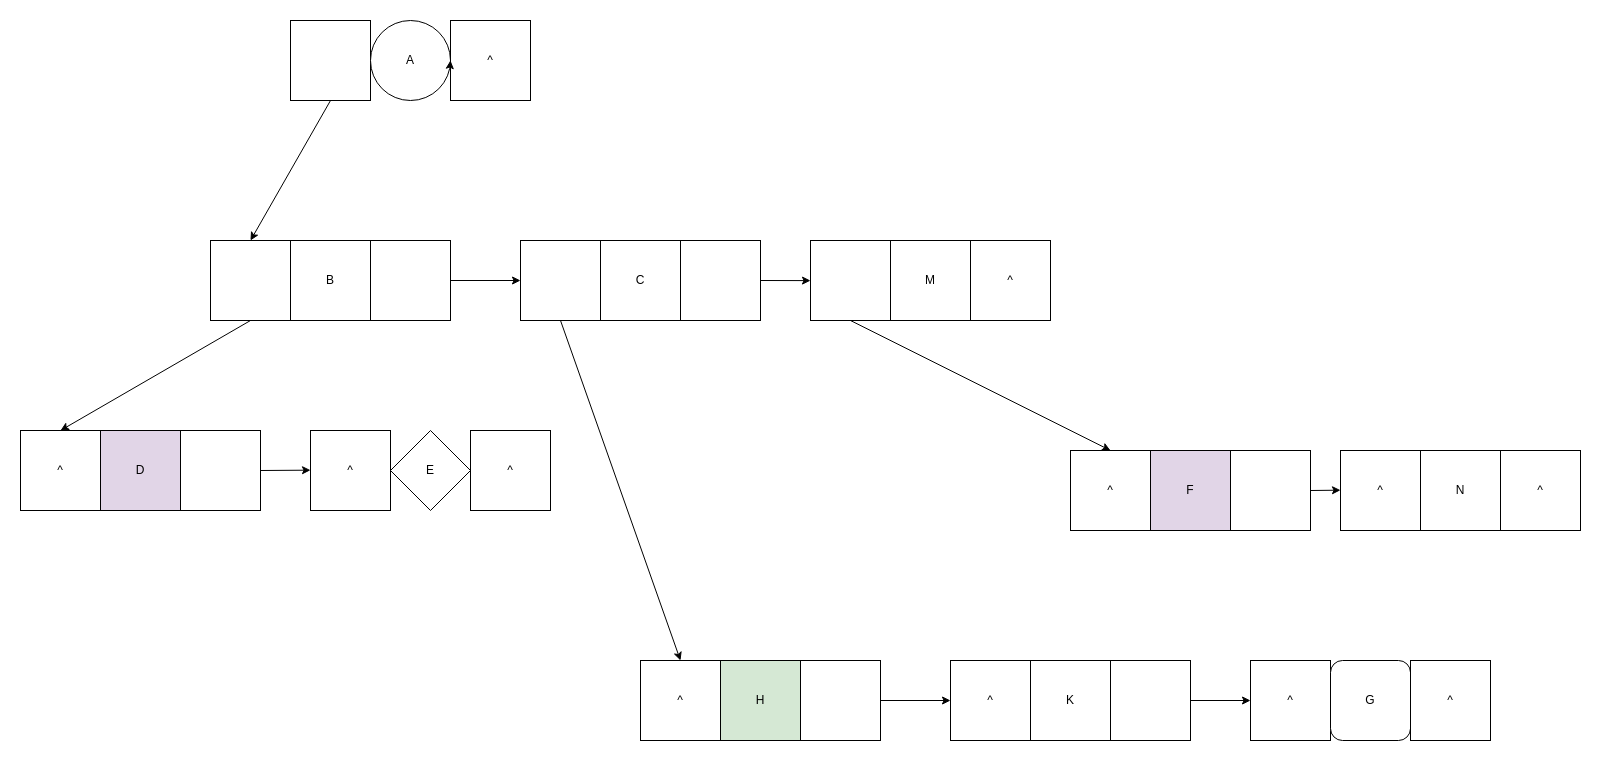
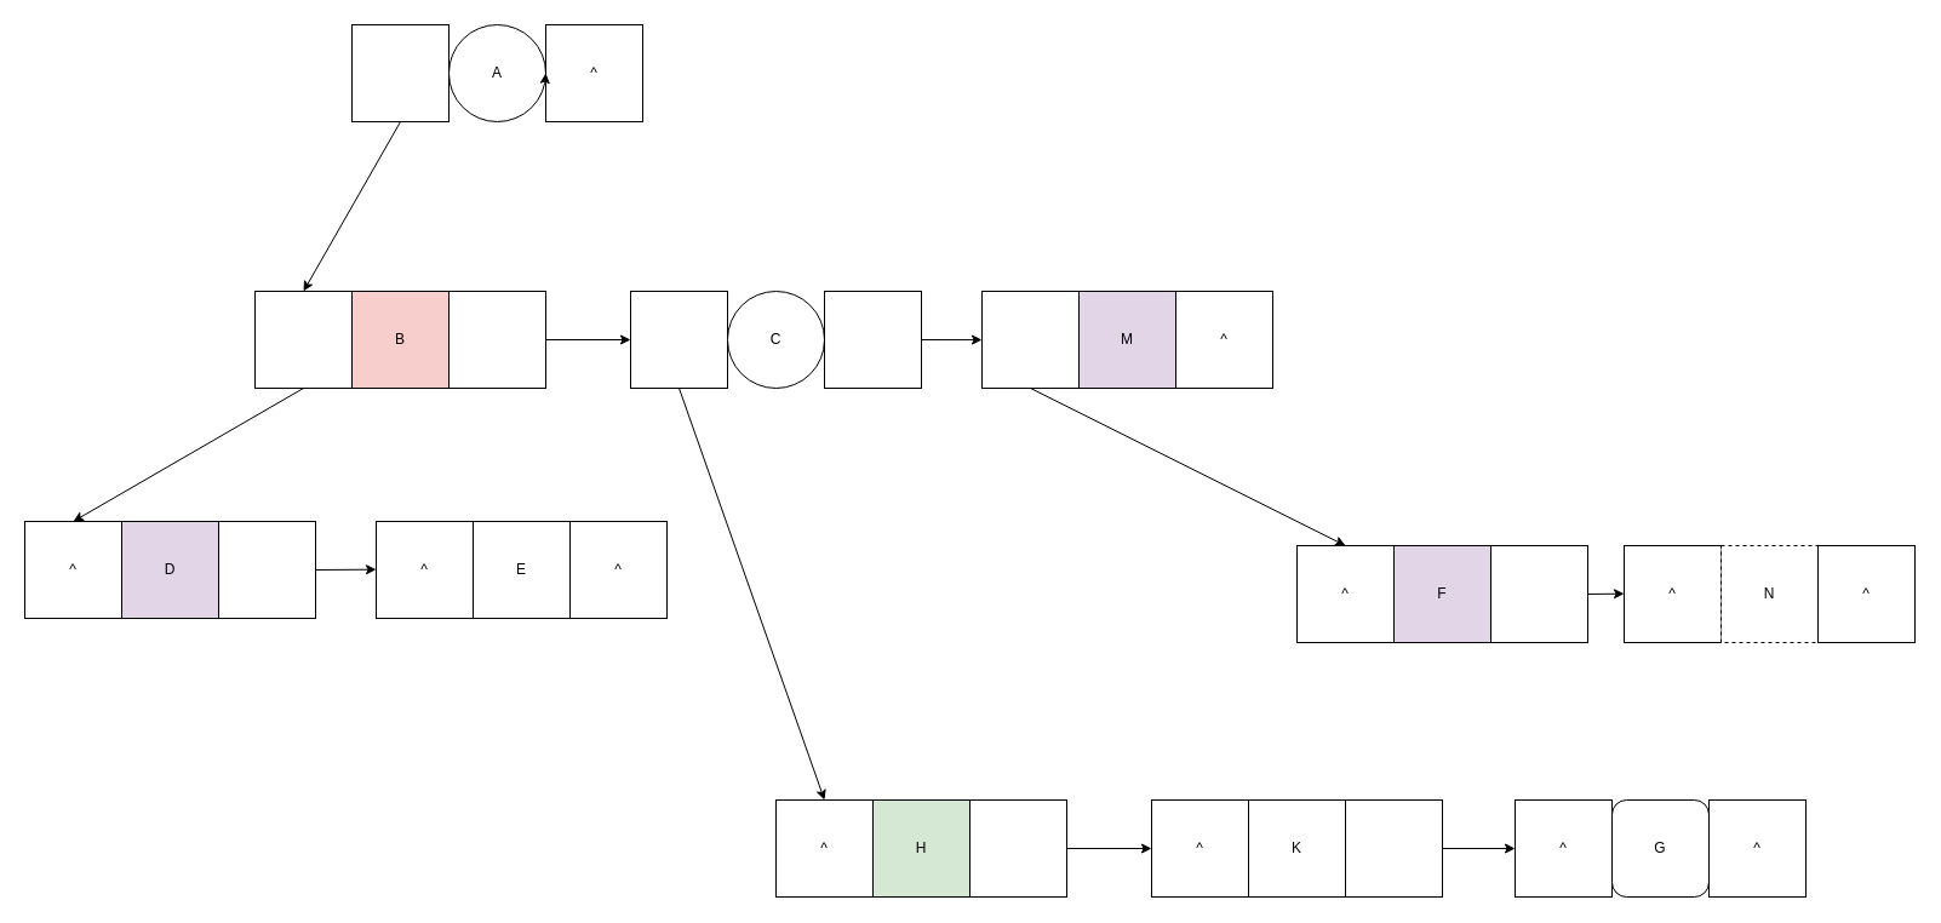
- <mxCell id="46" value="B" style="whiteSpace=wrap;html=1;aspect=fixed;" vertex="1" parent="44"><mxGeometry x="80" width="80" height="80" as="geometry" /></mxCell>
+ <mxCell id="46" value="B" style="whiteSpace=wrap;html=1;aspect=fixed;fillColor=#f8cecc;" vertex="1" parent="44"><mxGeometry x="80" width="80" height="80" as="geometry" /></mxCell>
- <mxCell id="40" value="C" style="whiteSpace=wrap;html=1;aspect=fixed;" vertex="1" parent="38"><mxGeometry x="80" width="80" height="80" as="geometry" /></mxCell>
+ <mxCell id="40" value="C" style="ellipse;whiteSpace=wrap;html=1;aspect=fixed;" vertex="1" parent="38"><mxGeometry x="80" width="80" height="80" as="geometry" /></mxCell>
- <mxCell id="4" value="M" style="whiteSpace=wrap;html=1;aspect=fixed;" vertex="1" parent="2"><mxGeometry x="80" width="80" height="80" as="geometry" /></mxCell>
+ <mxCell id="4" value="M" style="whiteSpace=wrap;html=1;aspect=fixed;fillColor=#e1d5e7;" vertex="1" parent="2"><mxGeometry x="80" width="80" height="80" as="geometry" /></mxCell>
- <mxCell id="28" value="E" style="rhombus;whiteSpace=wrap;html=1;aspect=fixed;" vertex="1" parent="26"><mxGeometry x="80" width="80" height="80" as="geometry" /></mxCell>
+ <mxCell id="28" value="E" style="whiteSpace=wrap;html=1;aspect=fixed;" vertex="1" parent="26"><mxGeometry x="80" width="80" height="80" as="geometry" /></mxCell>
- <mxCell id="65" value="N" style="whiteSpace=wrap;html=1;aspect=fixed;" vertex="1" parent="63"><mxGeometry x="80" width="80" height="80" as="geometry" /></mxCell>
+ <mxCell id="65" value="N" style="whiteSpace=wrap;html=1;aspect=fixed;dashed=1;" vertex="1" parent="63"><mxGeometry x="80" width="80" height="80" as="geometry" /></mxCell>
